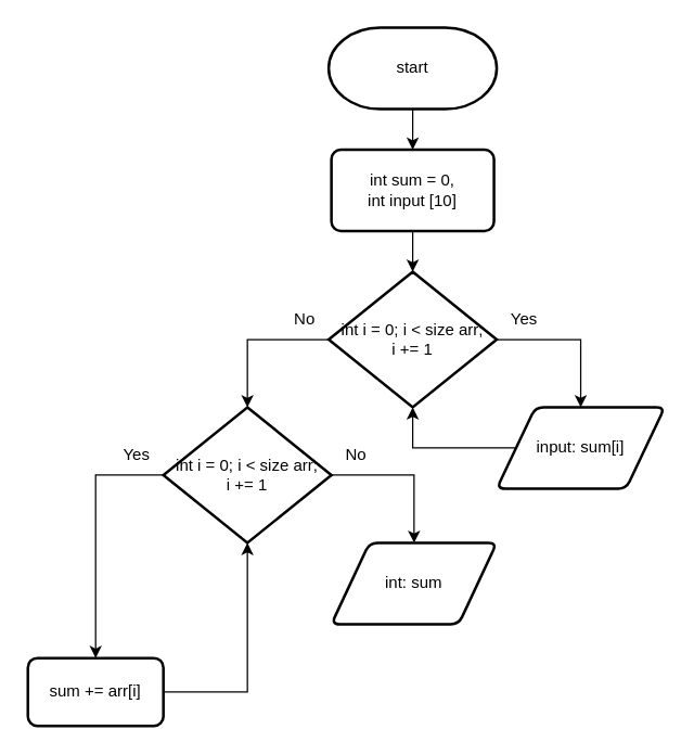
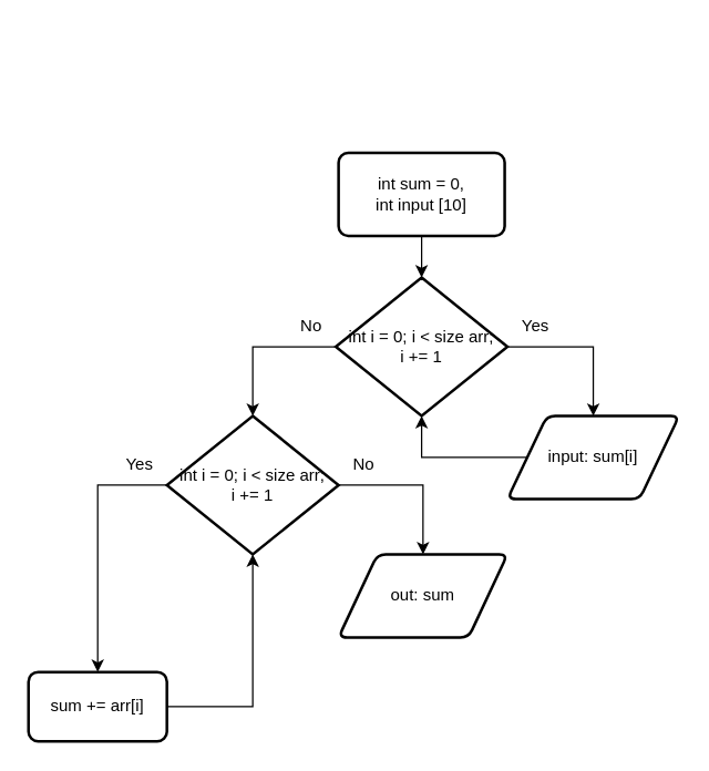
- <mxCell id="3" value="start" style="strokeWidth=2;html=1;shape=mxgraph.flowchart.terminator;whiteSpace=wrap;" vertex="1" parent="1"><mxGeometry x="242" y="20" width="124" height="60" as="geometry" /></mxCell>
- <mxCell id="2" style="edgeStyle=orthogonalEdgeStyle;rounded=0;orthogonalLoop=1;jettySize=auto;html=1;exitX=0.5;exitY=1;exitDx=0;exitDy=0;exitPerimeter=0;entryX=0.5;entryY=0;entryDx=0;entryDy=0;" edge="1" parent="1" source="3" target="10"><mxGeometry relative="1" as="geometry" /></mxCell>
- <mxCell id="16" value="int: sum" style="shape=parallelogram;html=1;strokeWidth=2;perimeter=parallelogramPerimeter;whiteSpace=wrap;rounded=1;arcSize=12;size=0.23;" vertex="1" parent="1"><mxGeometry x="244" y="400" width="122" height="60" as="geometry" /></mxCell>
+ <mxCell id="16" value="out: sum" style="shape=parallelogram;html=1;strokeWidth=2;perimeter=parallelogramPerimeter;whiteSpace=wrap;rounded=1;arcSize=12;size=0.23;" vertex="1" parent="1"><mxGeometry x="244" y="400" width="122" height="60" as="geometry" /></mxCell>
